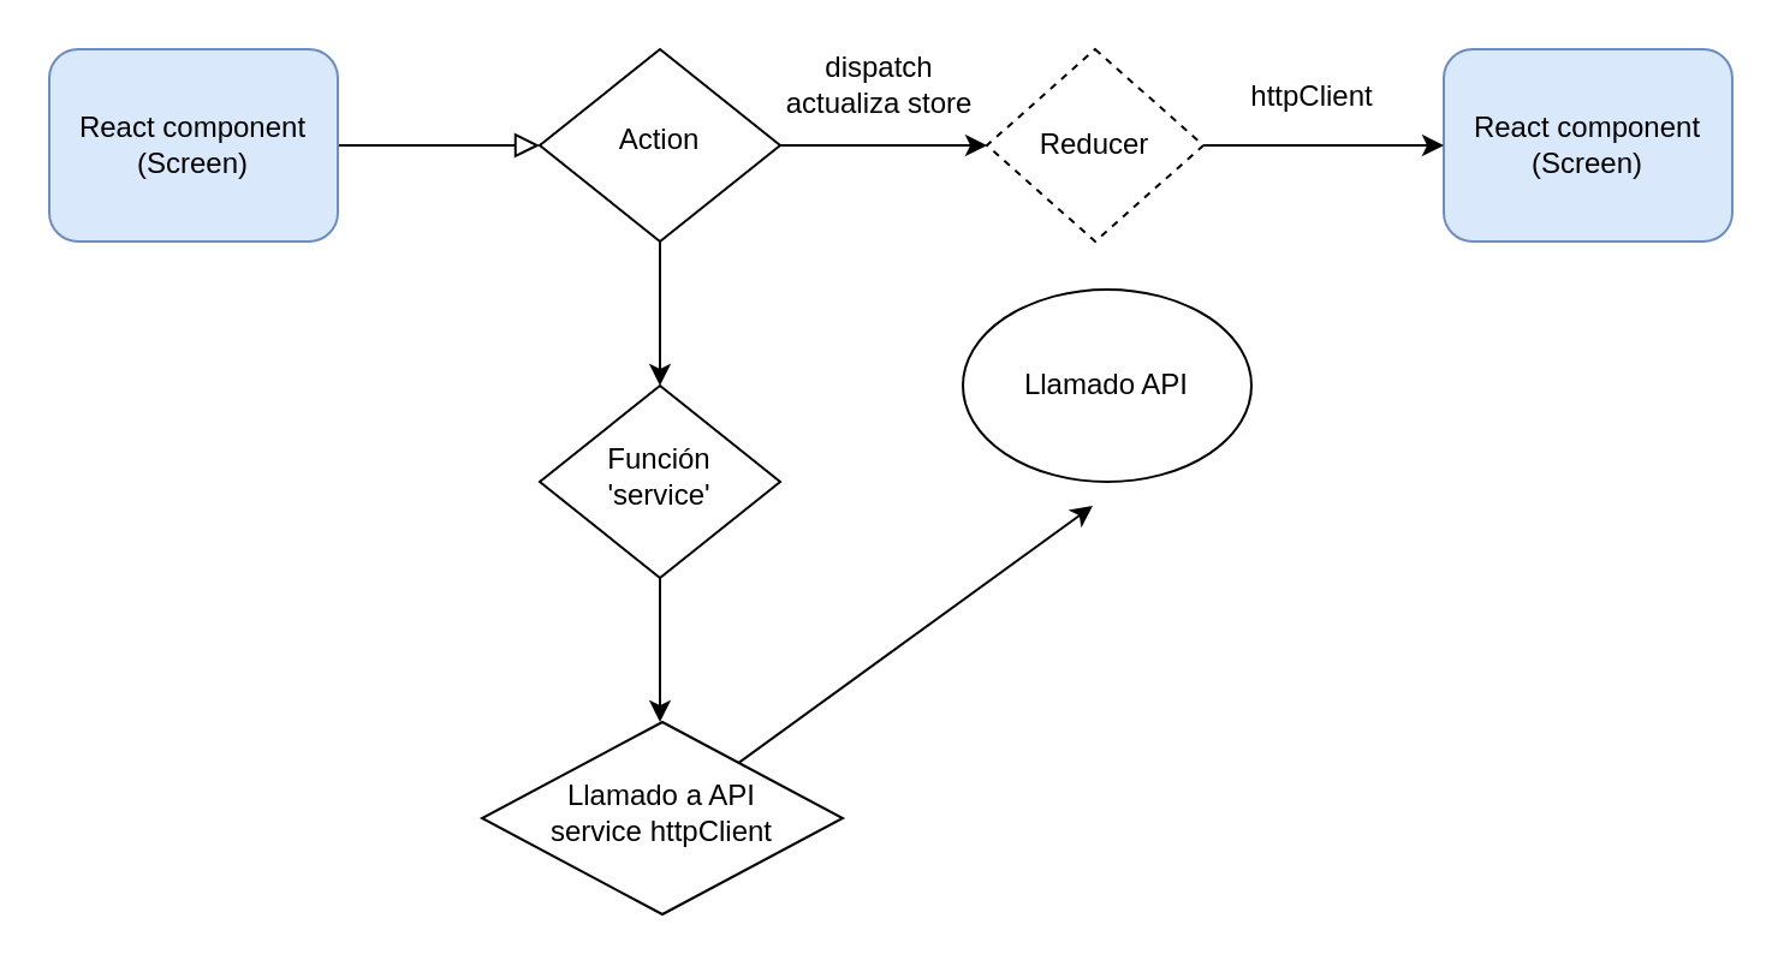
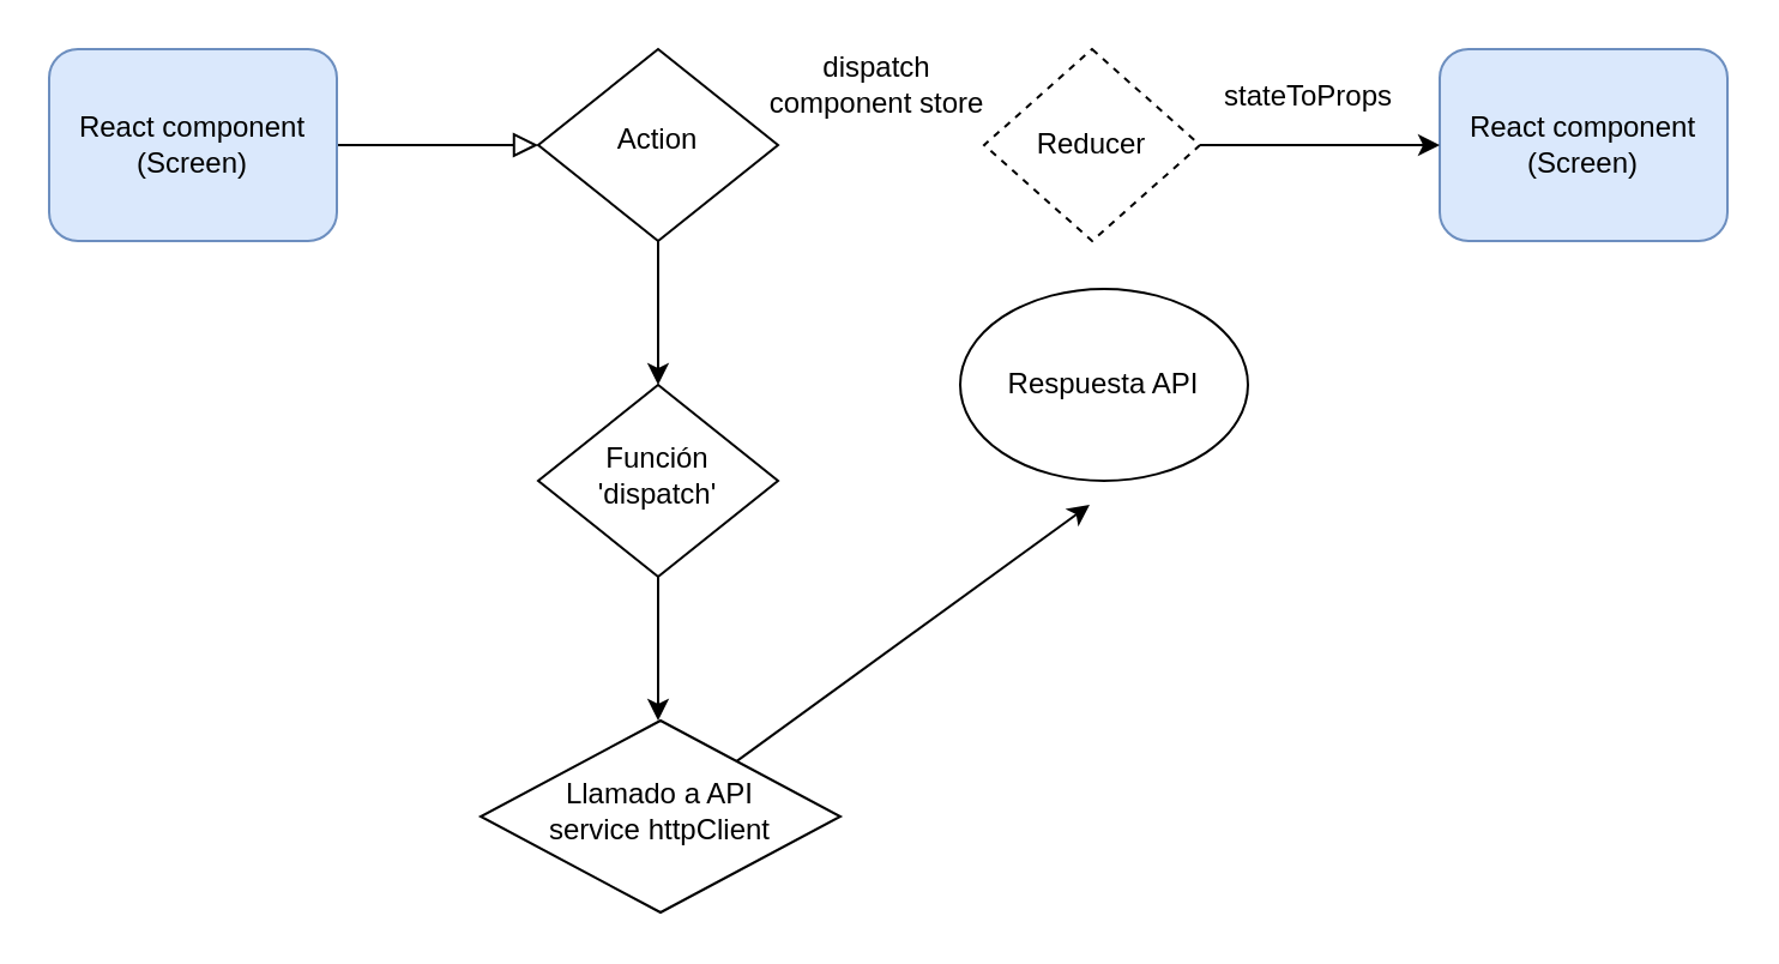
- <mxCell id="13" value="dispatch &lt;br&gt;actualiza store" style="text;html=1;align=center;verticalAlign=middle;resizable=0;points=[];autosize=1;strokeColor=none;fillColor=none;" vertex="1" parent="1"><mxGeometry x="320" y="20" width="90" height="30" as="geometry" /></mxCell>
+ <mxCell id="13" value="dispatch &lt;br&gt;component store" style="text;html=1;align=center;verticalAlign=middle;resizable=0;points=[];autosize=1;strokeColor=none;fillColor=none;" vertex="1" parent="1"><mxGeometry x="320" y="20" width="90" height="30" as="geometry" /></mxCell>
- <mxCell id="16" value="httpClient" style="text;html=1;align=center;verticalAlign=middle;resizable=0;points=[];autosize=1;strokeColor=none;fillColor=none;" vertex="1" parent="1"><mxGeometry x="500" y="30" width="90" height="20" as="geometry" /></mxCell>
+ <mxCell id="16" value="stateToProps" style="text;html=1;align=center;verticalAlign=middle;resizable=0;points=[];autosize=1;strokeColor=none;fillColor=none;" vertex="1" parent="1"><mxGeometry x="500" y="30" width="90" height="20" as="geometry" /></mxCell>
- <mxCell id="12" value="" style="endArrow=classic;html=1;rounded=0;exitX=1;exitY=0.5;exitDx=0;exitDy=0;" edge="1" parent="1" source="4" target="11"><mxGeometry width="50" height="50" relative="1" as="geometry"><mxPoint x="284" y="110" as="sourcePoint" /><mxPoint x="284" y="170" as="targetPoint" /></mxGeometry></mxCell>
- <mxCell id="10" value="Llamado API" style="ellipse;whiteSpace=wrap;html=1;" vertex="1" parent="1"><mxGeometry x="400" y="120" width="120" height="80" as="geometry" /></mxCell>
+ <mxCell id="10" value="Respuesta API" style="ellipse;whiteSpace=wrap;html=1;" vertex="1" parent="1"><mxGeometry x="400" y="120" width="120" height="80" as="geometry" /></mxCell>
- <mxCell id="6" value="Función &lt;br&gt;'service'" style="rhombus;whiteSpace=wrap;html=1;shadow=0;fontFamily=Helvetica;fontSize=12;align=center;strokeWidth=1;spacing=6;spacingTop=-4;" vertex="1" parent="1"><mxGeometry x="224" y="160" width="100" height="80" as="geometry" /></mxCell>
+ <mxCell id="6" value="Función &lt;br&gt;'dispatch'" style="rhombus;whiteSpace=wrap;html=1;shadow=0;fontFamily=Helvetica;fontSize=12;align=center;strokeWidth=1;spacing=6;spacingTop=-4;" vertex="1" parent="1"><mxGeometry x="224" y="160" width="100" height="80" as="geometry" /></mxCell>
